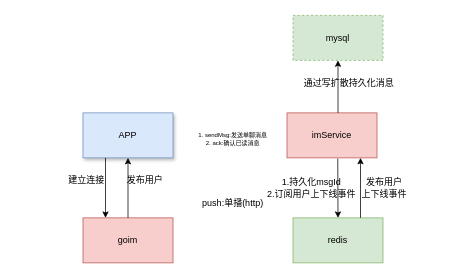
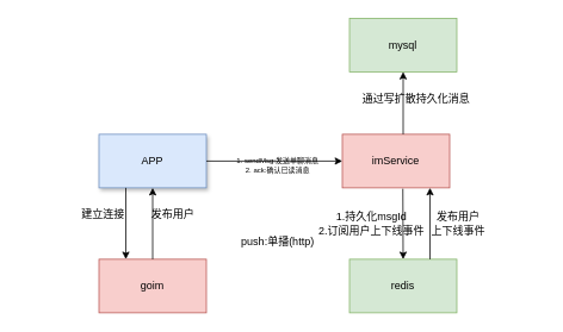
- <mxCell id="11" value="mysql" style="rounded=0;whiteSpace=wrap;html=1;fillColor=#d5e8d4;strokeColor=#82b366;dashed=1;" vertex="1" parent="1"><mxGeometry x="390" y="20" width="120" height="60" as="geometry" /></mxCell>
+ <mxCell id="11" value="mysql" style="rounded=0;whiteSpace=wrap;html=1;fillColor=#d5e8d4;strokeColor=#82b366;" vertex="1" parent="1"><mxGeometry x="390" y="20" width="120" height="60" as="geometry" /></mxCell>
+ <mxCell id="7" value="" style="endArrow=classic;html=1;exitX=1;exitY=0.5;exitDx=0;exitDy=0;entryX=0;entryY=0.5;entryDx=0;entryDy=0;" parent="1" source="2" target="3" edge="1"><mxGeometry width="50" height="50" relative="1" as="geometry"><mxPoint x="240" y="179.5" as="sourcePoint" /><mxPoint x="370" y="179.5" as="targetPoint" /></mxGeometry></mxCell>
